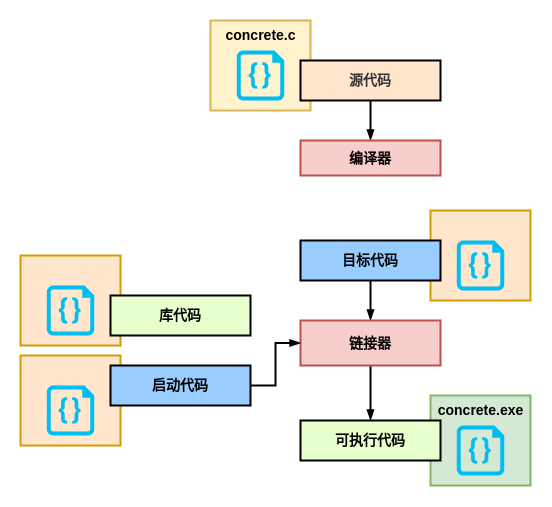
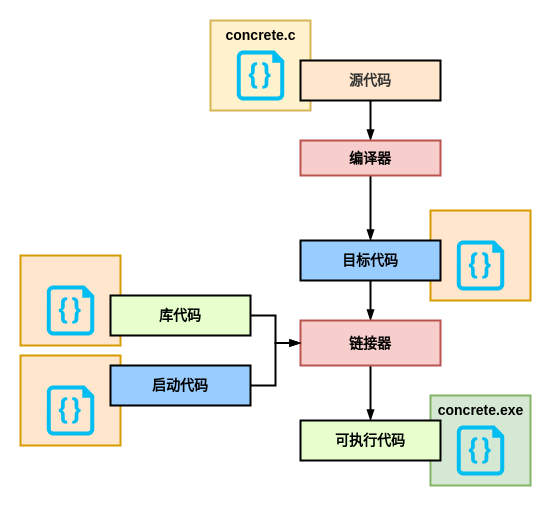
+ <mxCell id="7" style="edgeStyle=orthogonalEdgeStyle;rounded=0;orthogonalLoop=1;jettySize=auto;html=1;exitX=0.5;exitY=1;exitDx=0;exitDy=0;entryX=0.5;entryY=0;entryDx=0;entryDy=0;strokeColor=default;strokeWidth=2;align=center;verticalAlign=middle;fontFamily=Helvetica;fontSize=11;fontColor=default;labelBackgroundColor=default;endArrow=blockThin;endFill=1;" parent="1" source="8" target="12" edge="1"><mxGeometry relative="1" as="geometry" /></mxCell>
+ <mxCell id="21" style="edgeStyle=orthogonalEdgeStyle;rounded=0;orthogonalLoop=1;jettySize=auto;html=1;exitX=1;exitY=0.5;exitDx=0;exitDy=0;entryX=0;entryY=0.5;entryDx=0;entryDy=0;strokeWidth=2;endArrow=blockThin;endFill=1;" parent="1" source="22" target="14" edge="1"><mxGeometry relative="1" as="geometry" /></mxCell>
